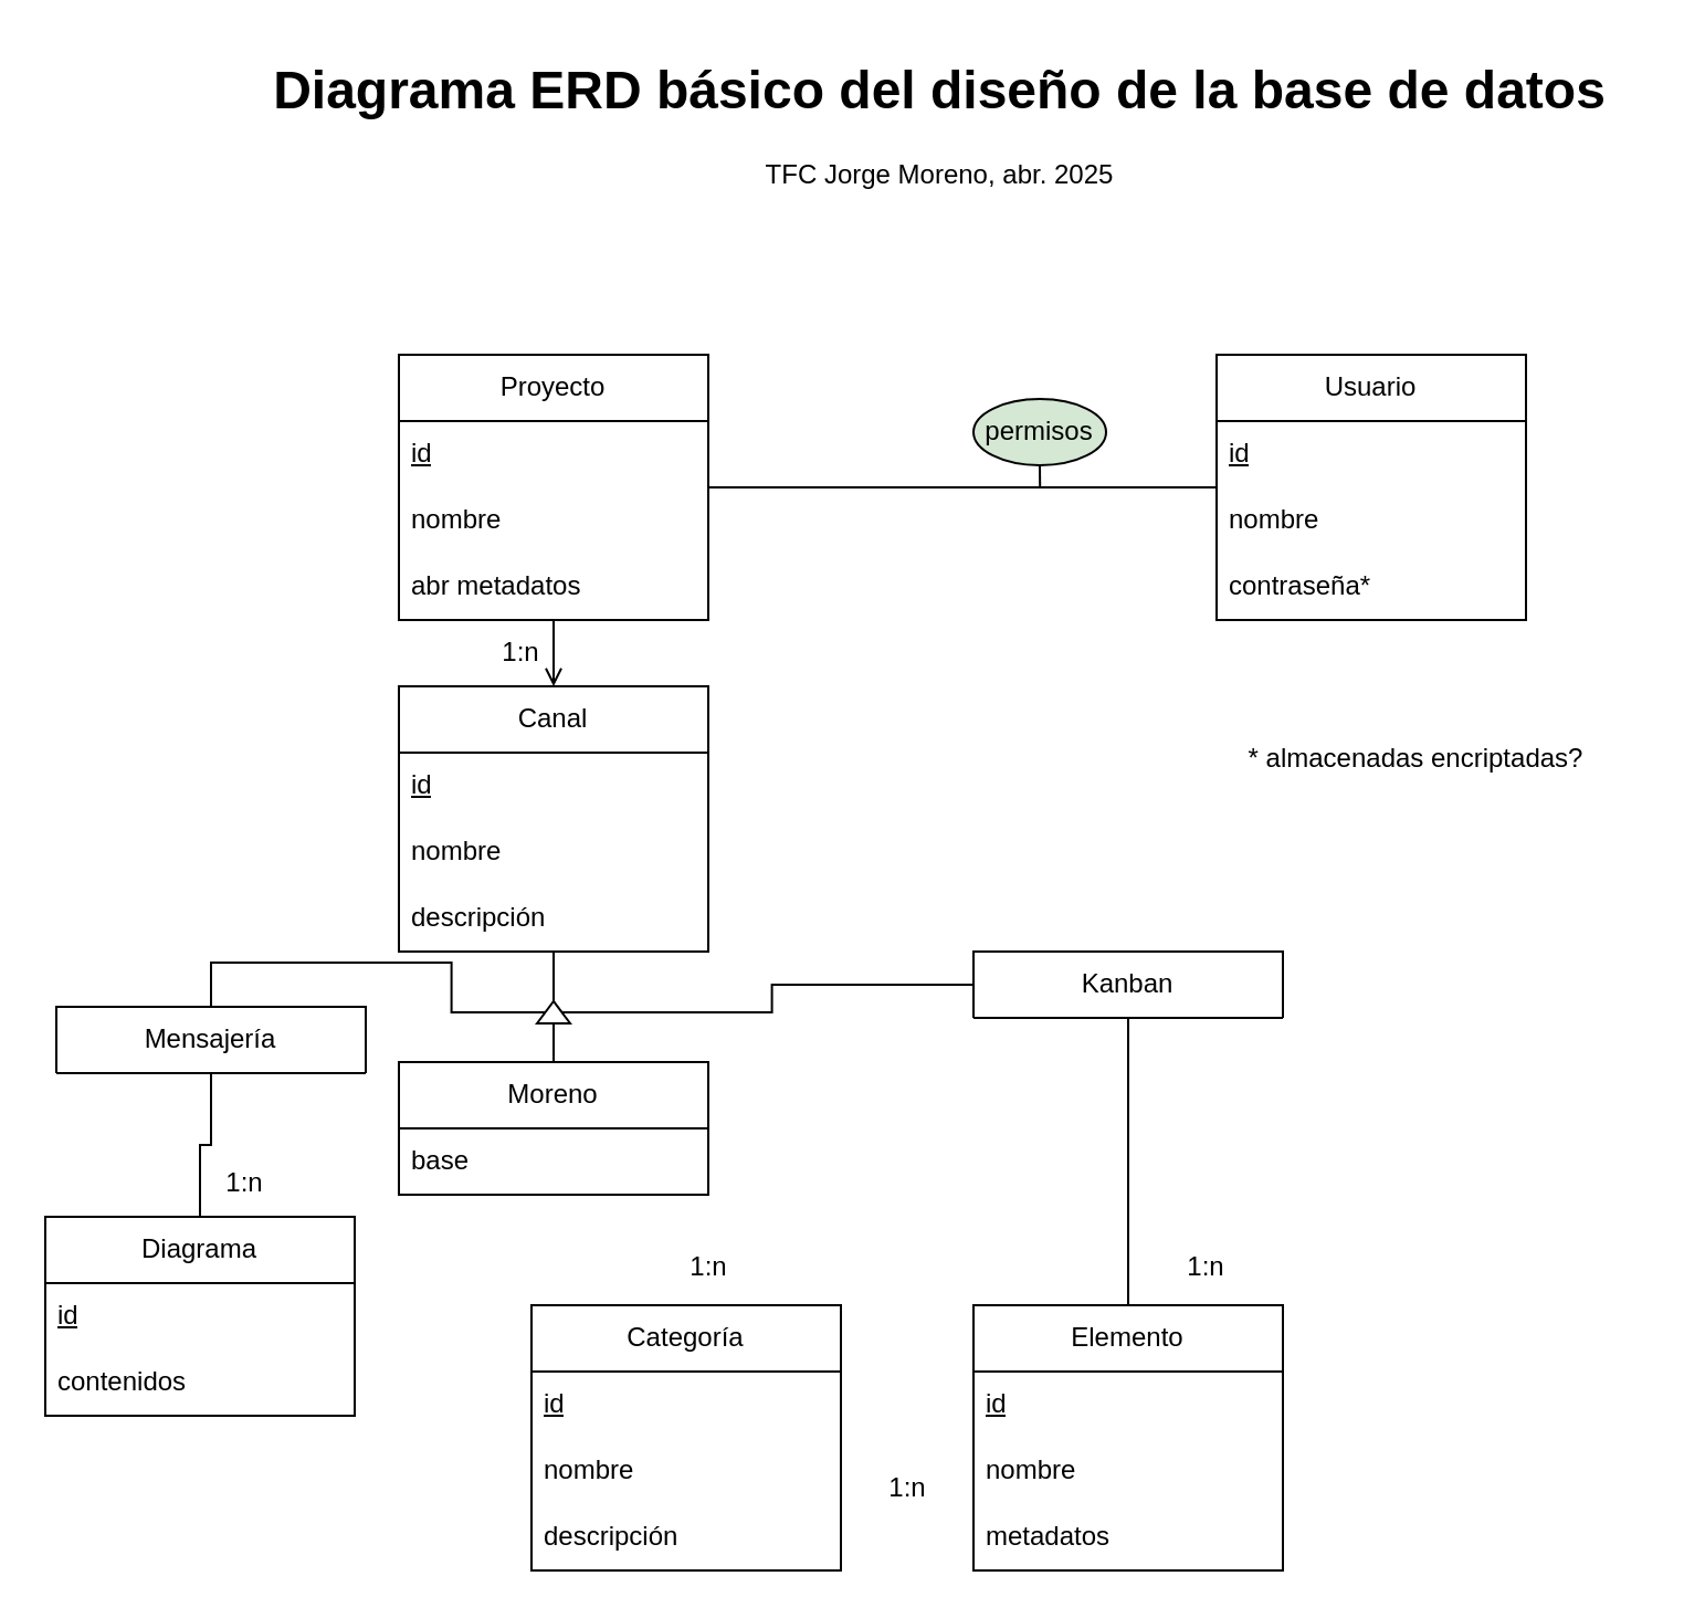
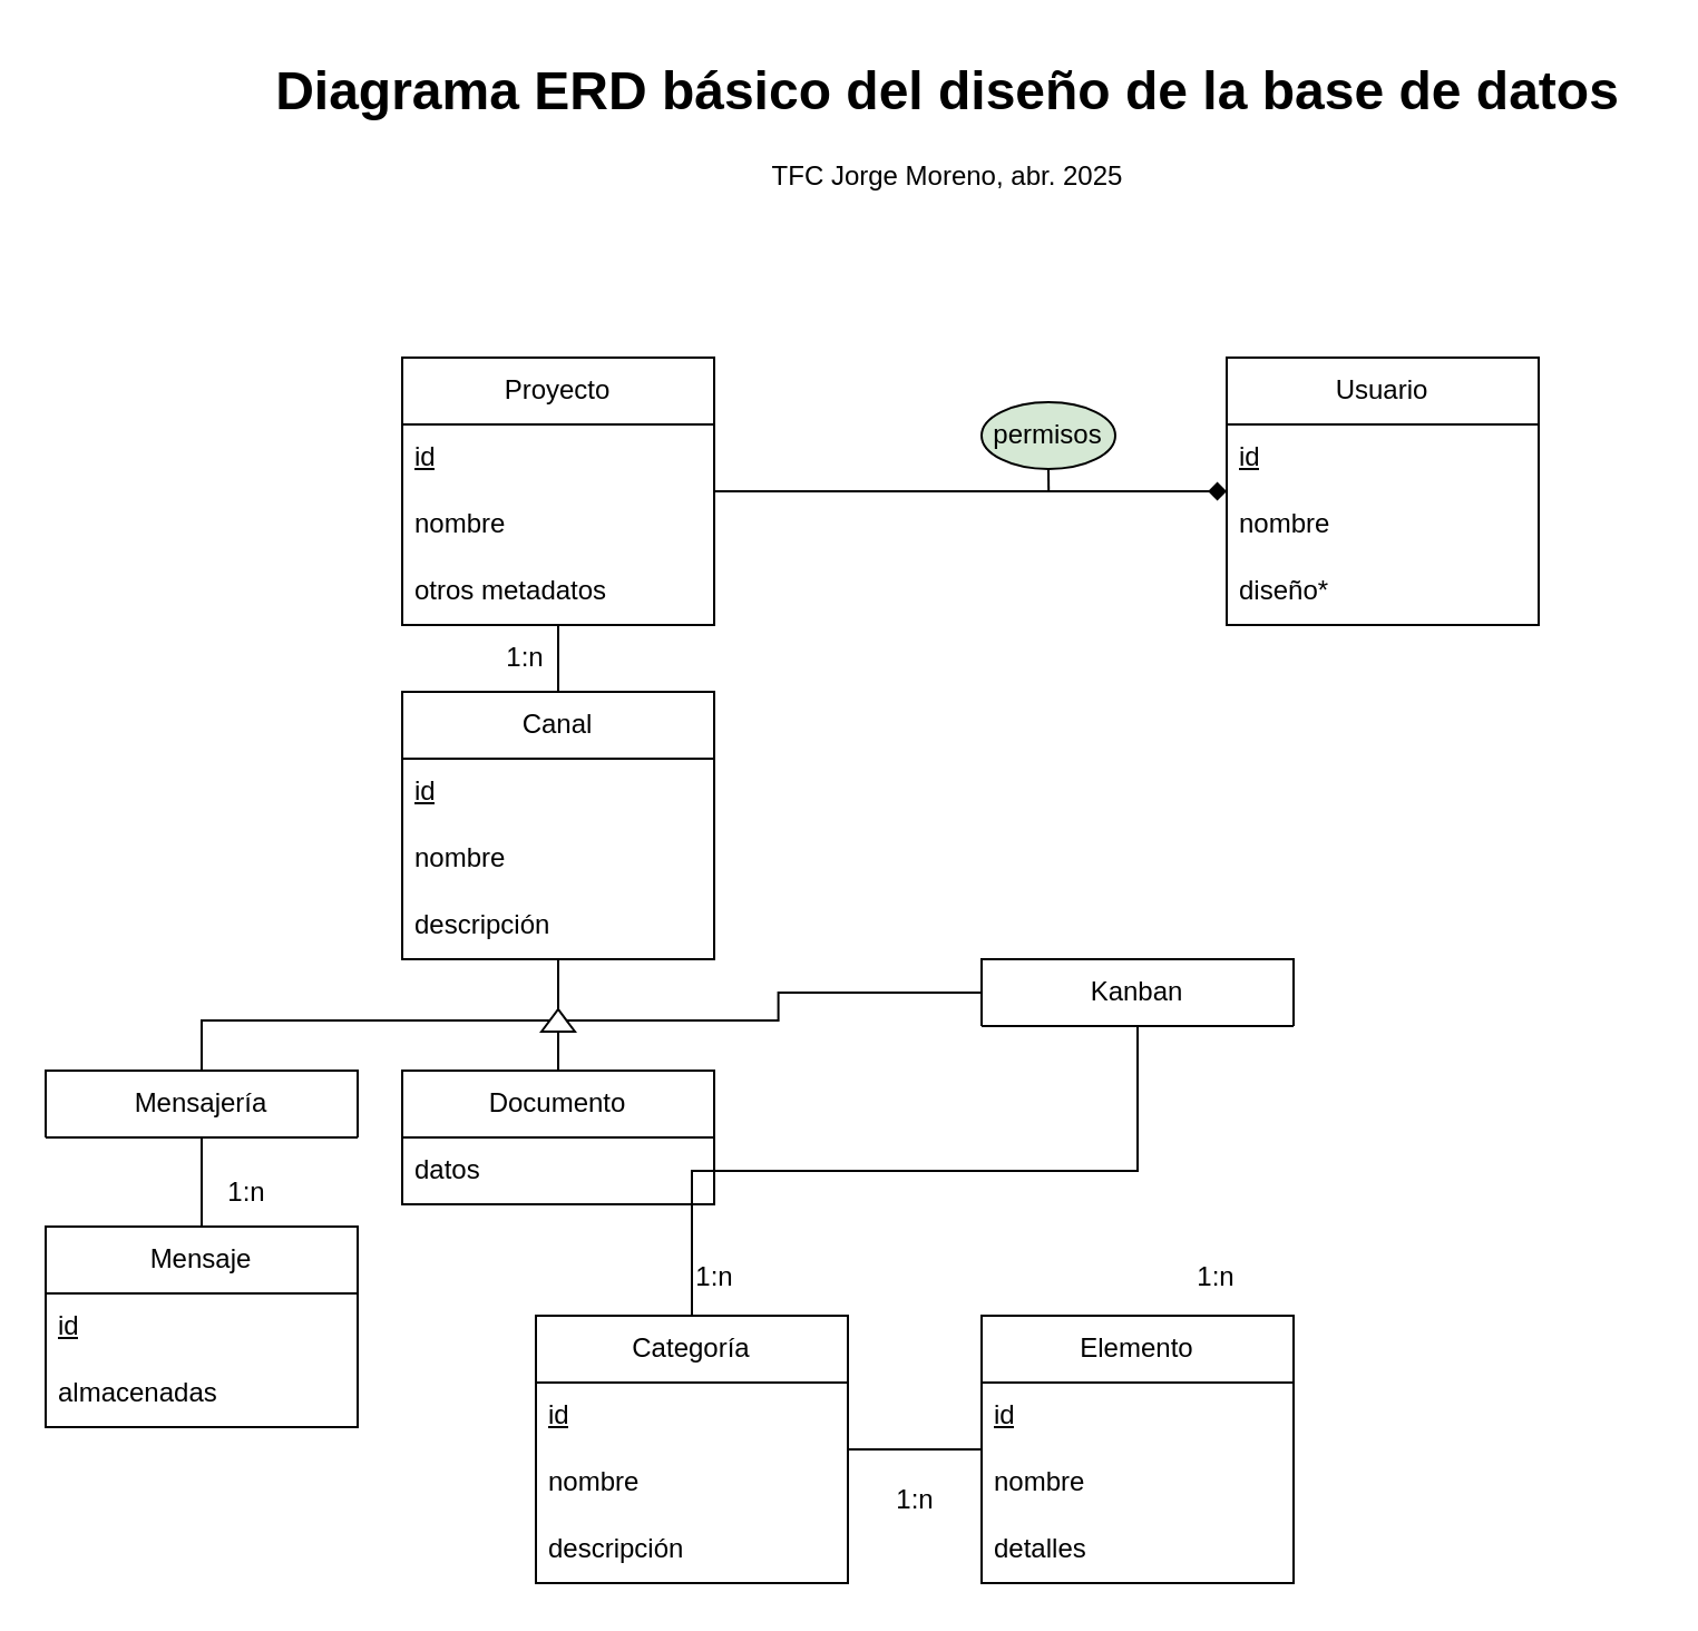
- <mxCell id="26" style="edgeStyle=orthogonalEdgeStyle;rounded=0;orthogonalLoop=1;jettySize=auto;html=1;exitX=1;exitY=0.5;exitDx=0;exitDy=0;endArrow=none;startFill=0;" parent="1" source="2" target="6" edge="1"><mxGeometry relative="1" as="geometry" /></mxCell>
+ <mxCell id="26" style="edgeStyle=orthogonalEdgeStyle;rounded=0;orthogonalLoop=1;jettySize=auto;html=1;exitX=1;exitY=0.5;exitDx=0;exitDy=0;endArrow=diamond;startFill=0;" parent="1" source="2" target="6" edge="1"><mxGeometry relative="1" as="geometry" /></mxCell>
- <mxCell id="5" value="abr metadatos" style="text;strokeColor=none;fillColor=none;align=left;verticalAlign=middle;spacingLeft=4;spacingRight=4;overflow=hidden;points=[[0,0.5],[1,0.5]];portConstraint=eastwest;rotatable=0;whiteSpace=wrap;html=1;" parent="2" vertex="1"><mxGeometry y="90" width="140" height="30" as="geometry" /></mxCell>
+ <mxCell id="5" value="otros metadatos" style="text;strokeColor=none;fillColor=none;align=left;verticalAlign=middle;spacingLeft=4;spacingRight=4;overflow=hidden;points=[[0,0.5],[1,0.5]];portConstraint=eastwest;rotatable=0;whiteSpace=wrap;html=1;" parent="2" vertex="1"><mxGeometry y="90" width="140" height="30" as="geometry" /></mxCell>
- <mxCell id="9" value="contraseña*" style="text;strokeColor=none;fillColor=none;align=left;verticalAlign=middle;spacingLeft=4;spacingRight=4;overflow=hidden;points=[[0,0.5],[1,0.5]];portConstraint=eastwest;rotatable=0;whiteSpace=wrap;html=1;" parent="6" vertex="1"><mxGeometry y="90" width="140" height="30" as="geometry" /></mxCell>
+ <mxCell id="9" value="diseño*" style="text;strokeColor=none;fillColor=none;align=left;verticalAlign=middle;spacingLeft=4;spacingRight=4;overflow=hidden;points=[[0,0.5],[1,0.5]];portConstraint=eastwest;rotatable=0;whiteSpace=wrap;html=1;" parent="6" vertex="1"><mxGeometry y="90" width="140" height="30" as="geometry" /></mxCell>
- <mxCell id="10" style="edgeStyle=orthogonalEdgeStyle;rounded=0;orthogonalLoop=1;jettySize=auto;html=1;entryX=0.5;entryY=0;entryDx=0;entryDy=0;endArrow=open;startFill=0;" parent="1" source="2" target="11" edge="1"><mxGeometry relative="1" as="geometry" /></mxCell>
+ <mxCell id="10" style="edgeStyle=orthogonalEdgeStyle;rounded=0;orthogonalLoop=1;jettySize=auto;html=1;entryX=0.5;entryY=0;entryDx=0;entryDy=0;endArrow=none;startFill=0;" parent="1" source="2" target="11" edge="1"><mxGeometry relative="1" as="geometry" /></mxCell>
- <mxCell id="46" value="* almacenadas encriptadas?" style="text;html=1;align=center;verticalAlign=middle;resizable=0;points=[];autosize=1;strokeColor=none;fillColor=none;" parent="1" vertex="1"><mxGeometry x="555" y="328" width="170" height="30" as="geometry" /></mxCell>
- <mxCell id="16" value="Mensajería" style="swimlane;fontStyle=0;childLayout=stackLayout;horizontal=1;startSize=30;horizontalStack=0;resizeParent=1;resizeParentMax=0;resizeLast=0;collapsible=1;marginBottom=0;whiteSpace=wrap;html=1;" parent="1" vertex="1"><mxGeometry x="25" y="455" width="140" height="30" as="geometry"><mxRectangle x="60" y="520" width="100" height="30" as="alternateBounds" /></mxGeometry></mxCell>
+ <mxCell id="16" value="Mensajería" style="swimlane;fontStyle=0;childLayout=stackLayout;horizontal=1;startSize=30;horizontalStack=0;resizeParent=1;resizeParentMax=0;resizeLast=0;collapsible=1;marginBottom=0;whiteSpace=wrap;html=1;" parent="1" vertex="1"><mxGeometry x="20" y="480" width="140" height="30" as="geometry"><mxRectangle x="60" y="520" width="100" height="30" as="alternateBounds" /></mxGeometry></mxCell>
- <mxCell id="18" value="Moreno" style="swimlane;fontStyle=0;childLayout=stackLayout;horizontal=1;startSize=30;horizontalStack=0;resizeParent=1;resizeParentMax=0;resizeLast=0;collapsible=1;marginBottom=0;whiteSpace=wrap;html=1;" parent="1" vertex="1"><mxGeometry x="180" y="480" width="140" height="60" as="geometry" /></mxCell>
+ <mxCell id="18" value="Documento" style="swimlane;fontStyle=0;childLayout=stackLayout;horizontal=1;startSize=30;horizontalStack=0;resizeParent=1;resizeParentMax=0;resizeLast=0;collapsible=1;marginBottom=0;whiteSpace=wrap;html=1;" parent="1" vertex="1"><mxGeometry x="180" y="480" width="140" height="60" as="geometry" /></mxCell>
- <mxCell id="19" value="base" style="text;strokeColor=none;fillColor=none;align=left;verticalAlign=middle;spacingLeft=4;spacingRight=4;overflow=hidden;points=[[0,0.5],[1,0.5]];portConstraint=eastwest;rotatable=0;whiteSpace=wrap;html=1;" parent="18" vertex="1"><mxGeometry y="30" width="140" height="30" as="geometry" /></mxCell>
+ <mxCell id="19" value="datos" style="text;strokeColor=none;fillColor=none;align=left;verticalAlign=middle;spacingLeft=4;spacingRight=4;overflow=hidden;points=[[0,0.5],[1,0.5]];portConstraint=eastwest;rotatable=0;whiteSpace=wrap;html=1;" parent="18" vertex="1"><mxGeometry y="30" width="140" height="30" as="geometry" /></mxCell>
+ <mxCell id="32" style="edgeStyle=orthogonalEdgeStyle;rounded=0;orthogonalLoop=1;jettySize=auto;html=1;exitX=0.5;exitY=0;exitDx=0;exitDy=0;endArrow=none;startFill=0;" parent="1" source="34" target="17" edge="1"><mxGeometry relative="1" as="geometry" /></mxCell>
- <mxCell id="38" style="edgeStyle=orthogonalEdgeStyle;rounded=0;orthogonalLoop=1;jettySize=auto;html=1;exitX=0.5;exitY=0;exitDx=0;exitDy=0;endArrow=none;startFill=0;" parent="1" source="39" target="17" edge="1"><mxGeometry relative="1" as="geometry" /></mxCell>
- <mxCell id="29" value="Diagrama" style="swimlane;fontStyle=0;childLayout=stackLayout;horizontal=1;startSize=30;horizontalStack=0;resizeParent=1;resizeParentMax=0;resizeLast=0;collapsible=1;marginBottom=0;whiteSpace=wrap;html=1;" parent="1" vertex="1"><mxGeometry x="20" y="550" width="140" height="90" as="geometry" /></mxCell>
+ <mxCell id="29" value="Mensaje" style="swimlane;fontStyle=0;childLayout=stackLayout;horizontal=1;startSize=30;horizontalStack=0;resizeParent=1;resizeParentMax=0;resizeLast=0;collapsible=1;marginBottom=0;whiteSpace=wrap;html=1;" parent="1" vertex="1"><mxGeometry x="20" y="550" width="140" height="90" as="geometry" /></mxCell>
- <mxCell id="31" value="contenidos" style="text;strokeColor=none;fillColor=none;align=left;verticalAlign=middle;spacingLeft=4;spacingRight=4;overflow=hidden;points=[[0,0.5],[1,0.5]];portConstraint=eastwest;rotatable=0;whiteSpace=wrap;html=1;" parent="29" vertex="1"><mxGeometry y="60" width="140" height="30" as="geometry" /></mxCell>
+ <mxCell id="31" value="almacenadas" style="text;strokeColor=none;fillColor=none;align=left;verticalAlign=middle;spacingLeft=4;spacingRight=4;overflow=hidden;points=[[0,0.5],[1,0.5]];portConstraint=eastwest;rotatable=0;whiteSpace=wrap;html=1;" parent="29" vertex="1"><mxGeometry y="60" width="140" height="30" as="geometry" /></mxCell>
+ <mxCell id="33" style="edgeStyle=orthogonalEdgeStyle;rounded=0;orthogonalLoop=1;jettySize=auto;html=1;exitX=1;exitY=0.5;exitDx=0;exitDy=0;endArrow=none;startFill=0;" parent="1" source="34" target="39" edge="1"><mxGeometry relative="1" as="geometry" /></mxCell>
- <mxCell id="42" value="metadatos" style="text;strokeColor=none;fillColor=none;align=left;verticalAlign=middle;spacingLeft=4;spacingRight=4;overflow=hidden;points=[[0,0.5],[1,0.5]];portConstraint=eastwest;rotatable=0;whiteSpace=wrap;html=1;" parent="39" vertex="1"><mxGeometry y="90" width="140" height="30" as="geometry" /></mxCell>
+ <mxCell id="42" value="detalles" style="text;strokeColor=none;fillColor=none;align=left;verticalAlign=middle;spacingLeft=4;spacingRight=4;overflow=hidden;points=[[0,0.5],[1,0.5]];portConstraint=eastwest;rotatable=0;whiteSpace=wrap;html=1;" parent="39" vertex="1"><mxGeometry y="90" width="140" height="30" as="geometry" /></mxCell>
